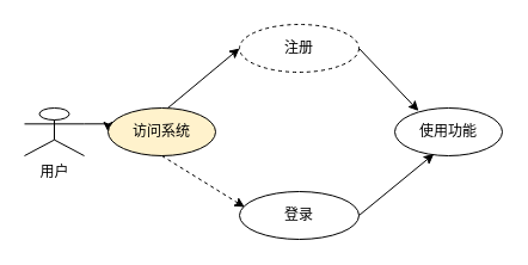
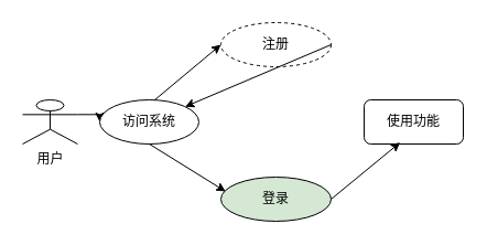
- <mxCell id="10" value="" style="endArrow=classic;html=1;rounded=0;entryX=0.221;entryY=0.061;entryDx=0;entryDy=0;exitX=1;exitY=0.5;exitDx=0;exitDy=0;entryPerimeter=0;" edge="1" parent="1" source="6" target="9"><mxGeometry width="50" height="50" relative="1" as="geometry"><mxPoint x="330" y="70" as="sourcePoint" /><mxPoint x="390" y="20" as="targetPoint" /></mxGeometry></mxCell>
+ <mxCell id="10" value="" style="endArrow=classic;html=1;rounded=0;exitX=1;exitY=0.5;exitDx=0;exitDy=0;" edge="1" parent="1" source="6" target="4"><mxGeometry width="50" height="50" relative="1" as="geometry"><mxPoint x="330" y="70" as="sourcePoint" /><mxPoint x="390" y="20" as="targetPoint" /></mxGeometry></mxCell>
- <mxCell id="4" value="&lt;font face=&quot;Times New Roman&quot;&gt;访问系统&lt;/font&gt;" style="ellipse;whiteSpace=wrap;html=1;fillColor=#fff2cc;" vertex="1" parent="1"><mxGeometry x="90" y="90" width="90" height="40" as="geometry" /></mxCell>
+ <mxCell id="4" value="&lt;font face=&quot;Times New Roman&quot;&gt;访问系统&lt;/font&gt;" style="ellipse;whiteSpace=wrap;html=1;" vertex="1" parent="1"><mxGeometry x="90" y="90" width="90" height="40" as="geometry" /></mxCell>
- <mxCell id="9" value="&lt;font face=&quot;Times New Roman&quot;&gt;使用功能&lt;/font&gt;" style="ellipse;whiteSpace=wrap;html=1;" vertex="1" parent="1"><mxGeometry x="330" y="90" width="90" height="40" as="geometry" /></mxCell>
+ <mxCell id="9" value="&lt;font face=&quot;Times New Roman&quot;&gt;使用功能&lt;/font&gt;" style="whiteSpace=wrap;html=1;rounded=1;" vertex="1" parent="1"><mxGeometry x="330" y="90" width="90" height="40" as="geometry" /></mxCell>
- <mxCell id="7" value="" style="endArrow=classic;html=1;rounded=0;exitX=0.5;exitY=1;exitDx=0;exitDy=0;entryX=0.043;entryY=0.325;entryDx=0;entryDy=0;entryPerimeter=0;dashed=1;" edge="1" parent="1" source="4" target="8"><mxGeometry width="50" height="50" relative="1" as="geometry"><mxPoint x="170" y="180" as="sourcePoint" /><mxPoint x="190" y="170" as="targetPoint" /></mxGeometry></mxCell>
+ <mxCell id="7" value="" style="endArrow=classic;html=1;rounded=0;exitX=0.5;exitY=1;exitDx=0;exitDy=0;entryX=0.043;entryY=0.325;entryDx=0;entryDy=0;entryPerimeter=0;" edge="1" parent="1" source="4" target="8"><mxGeometry width="50" height="50" relative="1" as="geometry"><mxPoint x="170" y="180" as="sourcePoint" /><mxPoint x="190" y="170" as="targetPoint" /></mxGeometry></mxCell>
- <mxCell id="8" value="&lt;font face=&quot;Times New Roman&quot;&gt;登录&lt;/font&gt;" style="ellipse;whiteSpace=wrap;html=1;" vertex="1" parent="1"><mxGeometry x="200" y="160" width="100" height="40" as="geometry" /></mxCell>
+ <mxCell id="8" value="&lt;font face=&quot;Times New Roman&quot;&gt;登录&lt;/font&gt;" style="ellipse;whiteSpace=wrap;html=1;fillColor=#d5e8d4;" vertex="1" parent="1"><mxGeometry x="200" y="160" width="100" height="40" as="geometry" /></mxCell>
